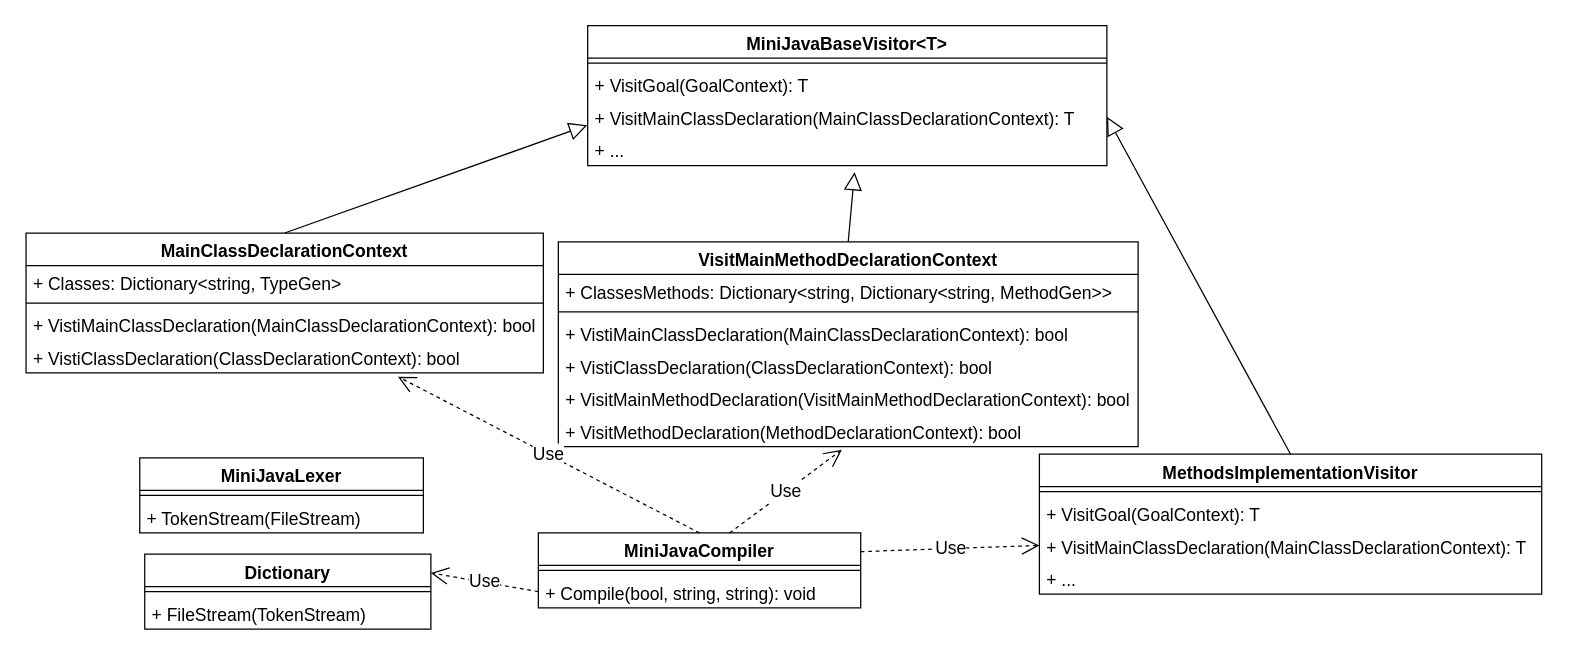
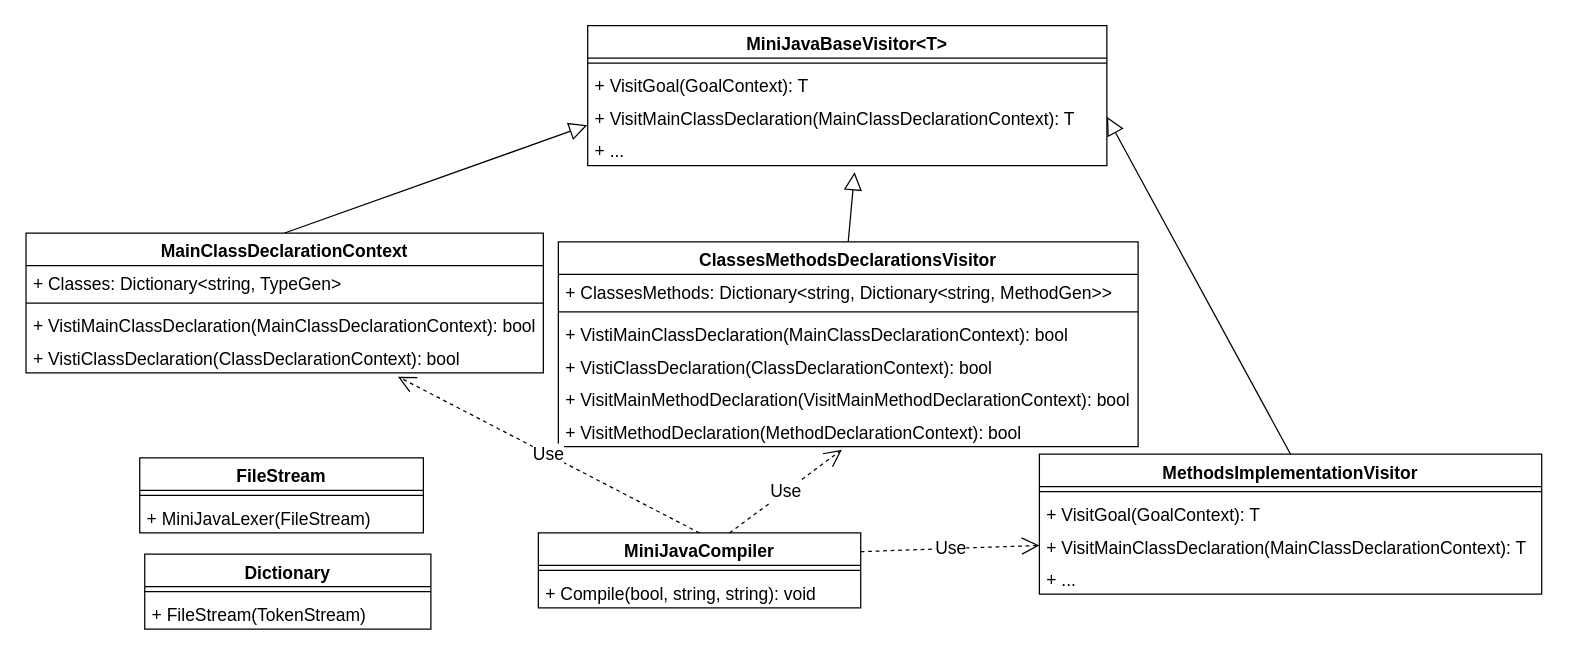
- <mxCell id="22" value="VisitMainMethodDeclarationContext" style="swimlane;fontStyle=1;align=center;verticalAlign=top;childLayout=stackLayout;horizontal=1;startSize=26;horizontalStack=0;resizeParent=1;resizeParentMax=0;resizeLast=0;collapsible=1;marginBottom=0;fontSize=14;" vertex="1" parent="1"><mxGeometry x="446" y="193" width="464" height="164" as="geometry" /></mxCell>
+ <mxCell id="22" value="ClassesMethodsDeclarationsVisitor" style="swimlane;fontStyle=1;align=center;verticalAlign=top;childLayout=stackLayout;horizontal=1;startSize=26;horizontalStack=0;resizeParent=1;resizeParentMax=0;resizeLast=0;collapsible=1;marginBottom=0;fontSize=14;" vertex="1" parent="1"><mxGeometry x="446" y="193" width="464" height="164" as="geometry" /></mxCell>
- <mxCell id="5" value="MiniJavaLexer" style="swimlane;fontStyle=1;align=center;verticalAlign=top;childLayout=stackLayout;horizontal=1;startSize=26;horizontalStack=0;resizeParent=1;resizeParentMax=0;resizeLast=0;collapsible=1;marginBottom=0;fontSize=14;" vertex="1" parent="1"><mxGeometry x="111" y="366" width="227" height="60" as="geometry" /></mxCell>
+ <mxCell id="5" value="FileStream" style="swimlane;fontStyle=1;align=center;verticalAlign=top;childLayout=stackLayout;horizontal=1;startSize=26;horizontalStack=0;resizeParent=1;resizeParentMax=0;resizeLast=0;collapsible=1;marginBottom=0;fontSize=14;" vertex="1" parent="1"><mxGeometry x="111" y="366" width="227" height="60" as="geometry" /></mxCell>
- <mxCell id="7" value="+ TokenStream(FileStream)" style="text;strokeColor=none;fillColor=none;align=left;verticalAlign=top;spacingLeft=4;spacingRight=4;overflow=hidden;rotatable=0;points=[[0,0.5],[1,0.5]];portConstraint=eastwest;fontSize=14;" vertex="1" parent="5"><mxGeometry y="34" width="227" height="26" as="geometry" /></mxCell>
+ <mxCell id="7" value="+ MiniJavaLexer(FileStream)" style="text;strokeColor=none;fillColor=none;align=left;verticalAlign=top;spacingLeft=4;spacingRight=4;overflow=hidden;rotatable=0;points=[[0,0.5],[1,0.5]];portConstraint=eastwest;fontSize=14;" vertex="1" parent="5"><mxGeometry y="34" width="227" height="26" as="geometry" /></mxCell>
- <mxCell id="37" value="Use" style="endArrow=open;endSize=12;dashed=1;html=1;entryX=1;entryY=0.25;entryDx=0;entryDy=0;exitX=0;exitY=0.5;exitDx=0;exitDy=0;fontSize=14;" edge="1" parent="1" source="4" target="8"><mxGeometry width="160" relative="1" as="geometry"><mxPoint x="498" y="548" as="sourcePoint" /><mxPoint x="-12" y="277" as="targetPoint" /></mxGeometry></mxCell>
